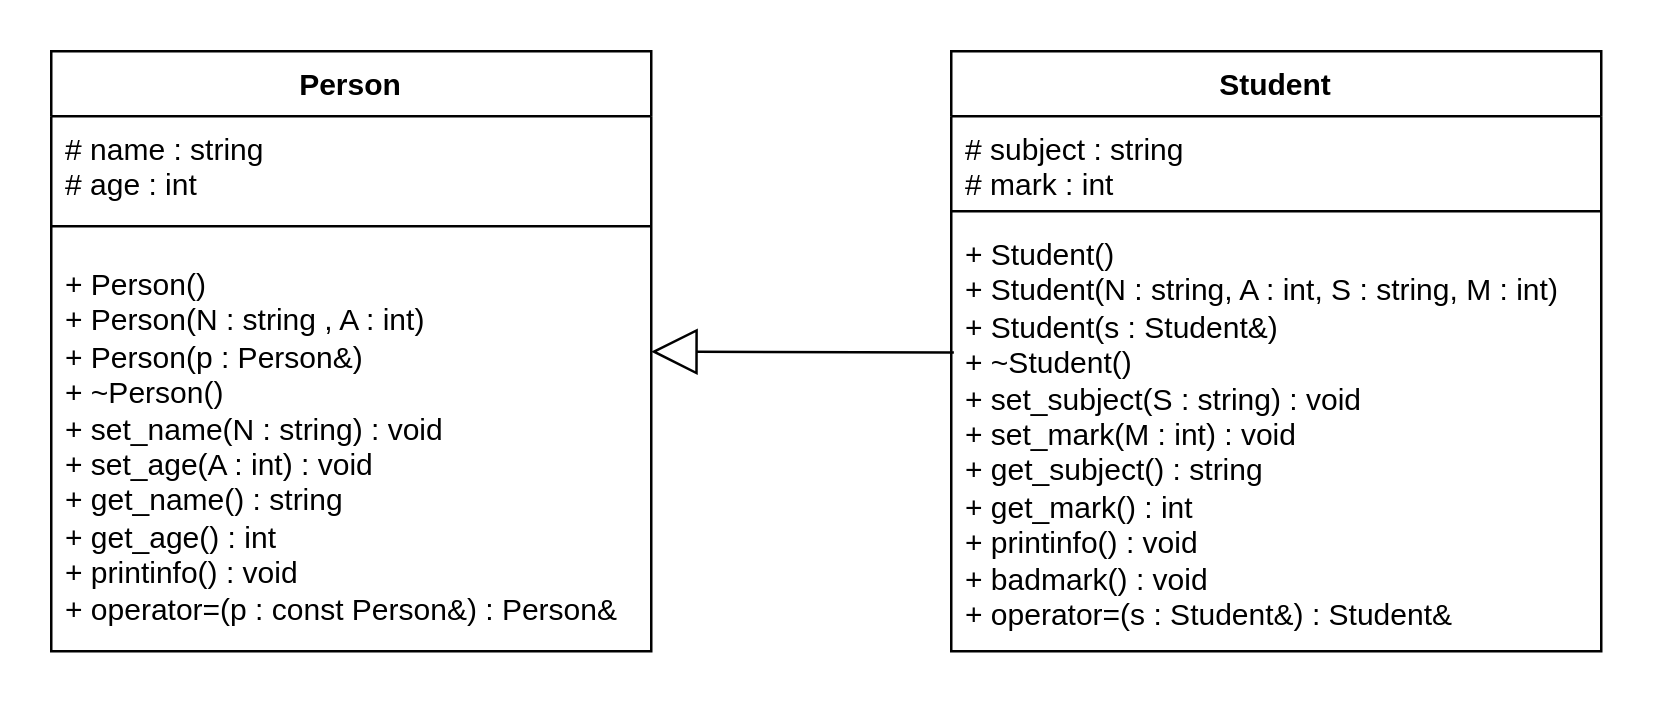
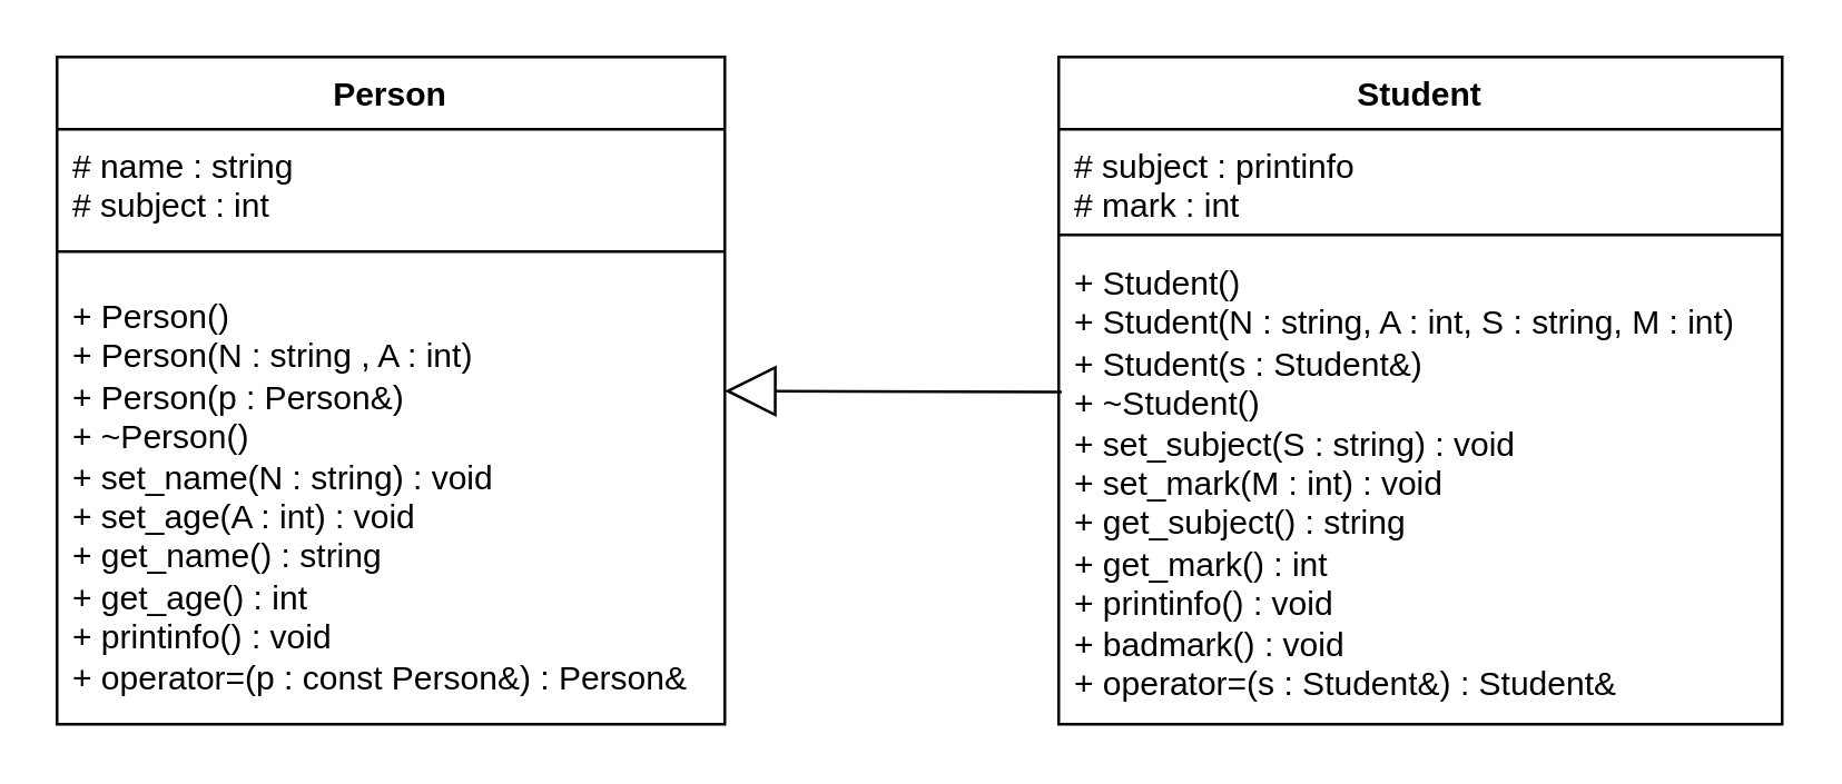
- <mxCell id="3" value="#&amp;nbsp;name : string&lt;div&gt;# age : int&lt;/div&gt;" style="text;strokeColor=none;fillColor=none;align=left;verticalAlign=top;spacingLeft=4;spacingRight=4;overflow=hidden;rotatable=0;points=[[0,0.5],[1,0.5]];portConstraint=eastwest;whiteSpace=wrap;html=1;" vertex="1" parent="2"><mxGeometry y="26" width="240" height="34" as="geometry" /></mxCell>
+ <mxCell id="3" value="#&amp;nbsp;name : string&lt;div&gt;# subject : int&lt;/div&gt;" style="text;strokeColor=none;fillColor=none;align=left;verticalAlign=top;spacingLeft=4;spacingRight=4;overflow=hidden;rotatable=0;points=[[0,0.5],[1,0.5]];portConstraint=eastwest;whiteSpace=wrap;html=1;" vertex="1" parent="2"><mxGeometry y="26" width="240" height="34" as="geometry" /></mxCell>
- <mxCell id="7" value="&lt;div&gt;# subject :&amp;nbsp;&lt;span style=&quot;background-color: initial;&quot;&gt;string&lt;/span&gt;&lt;span style=&quot;background-color: initial;&quot;&gt;&amp;nbsp;&lt;/span&gt;&lt;/div&gt;&lt;div&gt;# mark :&amp;nbsp;&lt;span style=&quot;background-color: initial;&quot;&gt;int&lt;/span&gt;&lt;span style=&quot;background-color: initial;&quot;&gt;&amp;nbsp;&lt;/span&gt;&lt;/div&gt;" style="text;strokeColor=none;fillColor=none;align=left;verticalAlign=top;spacingLeft=4;spacingRight=4;overflow=hidden;rotatable=0;points=[[0,0.5],[1,0.5]];portConstraint=eastwest;whiteSpace=wrap;html=1;" vertex="1" parent="6"><mxGeometry y="26" width="260" height="34" as="geometry" /></mxCell>
+ <mxCell id="7" value="&lt;div&gt;# subject :&amp;nbsp;&lt;span style=&quot;background-color: initial;&quot;&gt;printinfo&lt;/span&gt;&lt;span style=&quot;background-color: initial;&quot;&gt;&amp;nbsp;&lt;/span&gt;&lt;/div&gt;&lt;div&gt;# mark :&amp;nbsp;&lt;span style=&quot;background-color: initial;&quot;&gt;int&lt;/span&gt;&lt;span style=&quot;background-color: initial;&quot;&gt;&amp;nbsp;&lt;/span&gt;&lt;/div&gt;" style="text;strokeColor=none;fillColor=none;align=left;verticalAlign=top;spacingLeft=4;spacingRight=4;overflow=hidden;rotatable=0;points=[[0,0.5],[1,0.5]];portConstraint=eastwest;whiteSpace=wrap;html=1;" vertex="1" parent="6"><mxGeometry y="26" width="260" height="34" as="geometry" /></mxCell>
